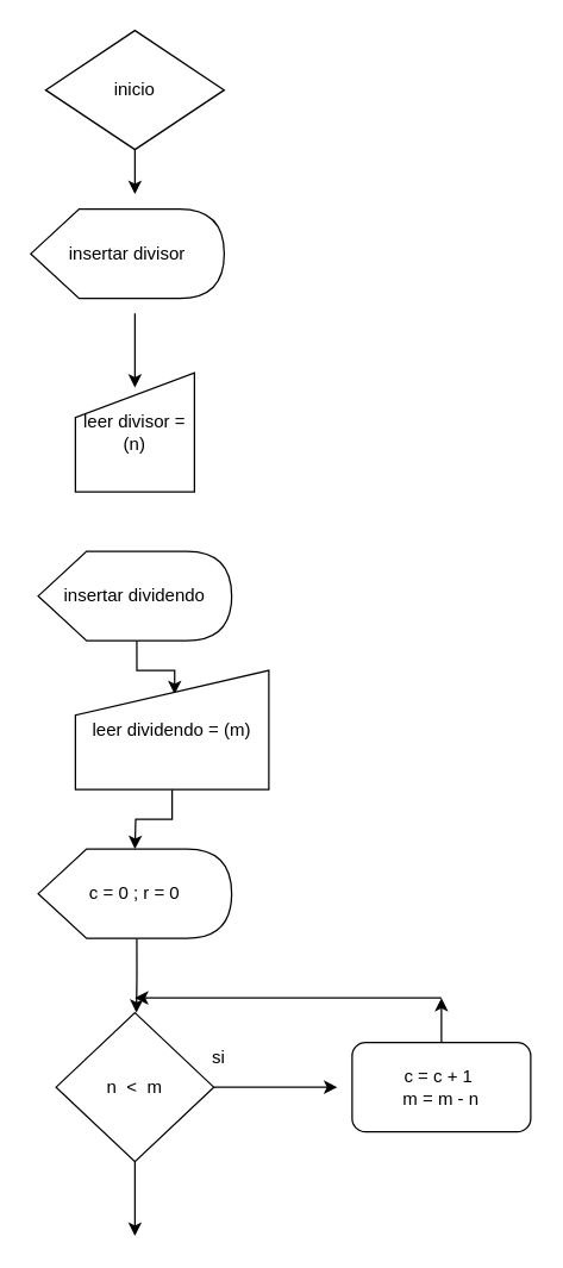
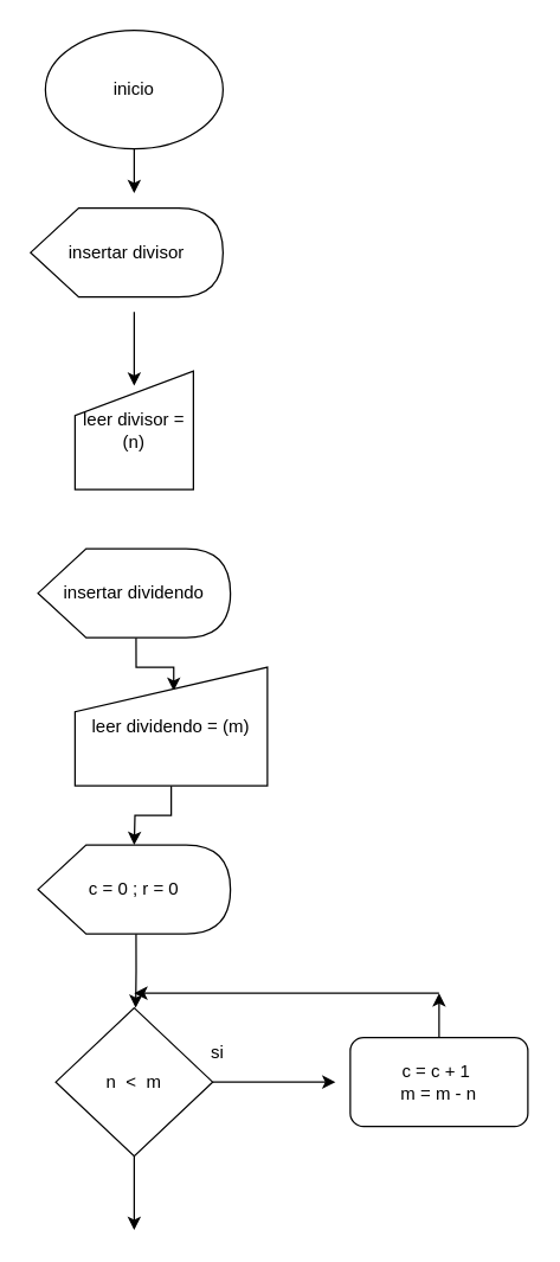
- <mxCell id="3" value="inicio" style="rhombus;whiteSpace=wrap;html=1;" vertex="1" parent="1"><mxGeometry x="30" y="20" width="120" height="80" as="geometry" /></mxCell>
+ <mxCell id="3" value="inicio" style="ellipse;whiteSpace=wrap;html=1;" vertex="1" parent="1"><mxGeometry x="30" y="20" width="120" height="80" as="geometry" /></mxCell>
